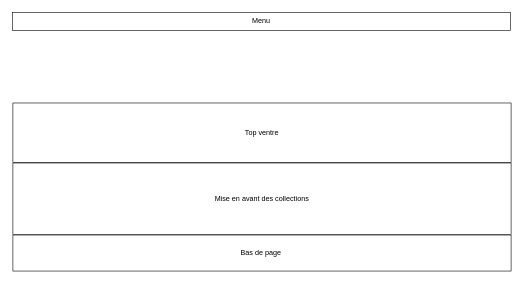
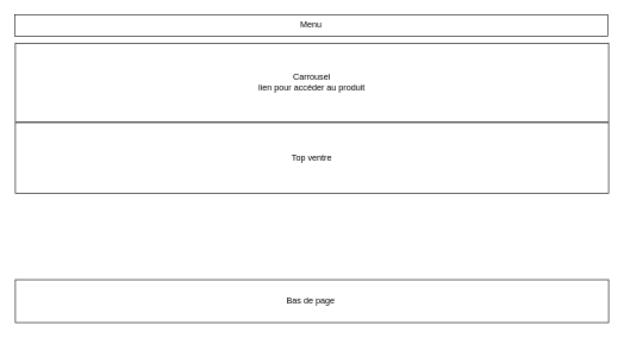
+ <mxCell id="5" value="Carrousel&lt;br&gt;lien pour accéder au produit" style="rounded=0;whiteSpace=wrap;html=1;" parent="1" vertex="1"><mxGeometry y="60" width="830" height="110" as="geometry" x="21" /></mxCell>
- <mxCell id="6" value="Mise en avant des collections" style="rounded=0;whiteSpace=wrap;html=1;" parent="1" vertex="1"><mxGeometry y="271" width="830" height="119" as="geometry" x="21" /></mxCell>
